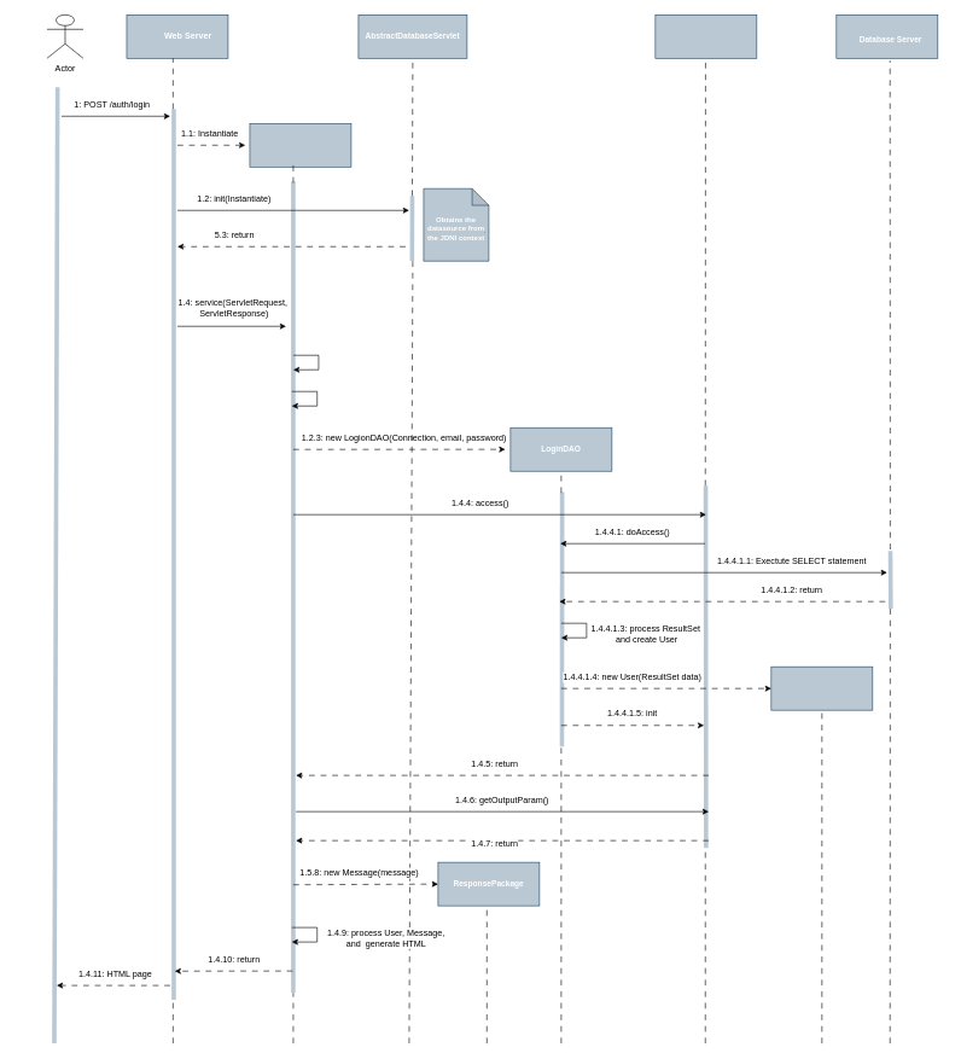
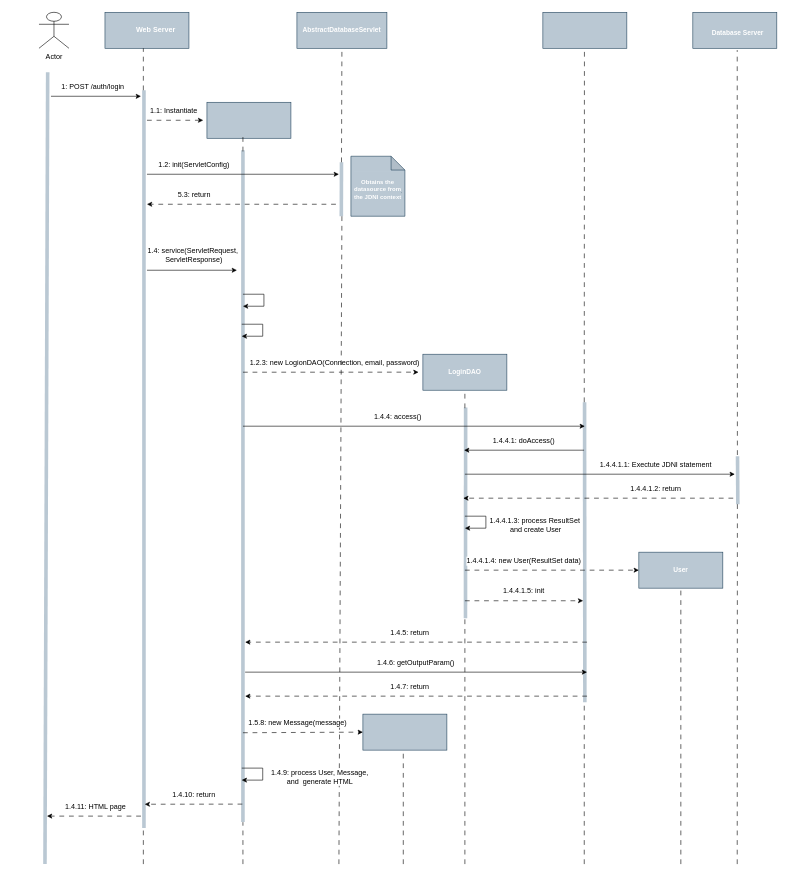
- <mxCell id="27" value="&lt;span style=&quot;color: rgb(0, 0, 0); font-size: 12px;&quot;&gt;1.2: init(Instantiate)&lt;/span&gt;" style="text;html=1;align=center;verticalAlign=middle;whiteSpace=wrap;rounded=0;fontFamily=Helvetica;fontSize=11;fontColor=#FF99FF;labelBorderColor=none;labelBackgroundColor=default;" vertex="1" parent="1"><mxGeometry x="184.003" y="260" width="277.333" height="30" as="geometry" /></mxCell>
+ <mxCell id="27" value="&lt;span style=&quot;color: rgb(0, 0, 0); font-size: 12px;&quot;&gt;1.2: init(ServletConfig)&lt;/span&gt;" style="text;html=1;align=center;verticalAlign=middle;whiteSpace=wrap;rounded=0;fontFamily=Helvetica;fontSize=11;fontColor=#FF99FF;labelBorderColor=none;labelBackgroundColor=default;" vertex="1" parent="1"><mxGeometry x="184.003" y="260" width="277.333" height="30" as="geometry" /></mxCell>
- <mxCell id="54" value="&lt;span style=&quot;color: rgb(0, 0, 0); font-size: 12px;&quot;&gt;1.4.4.1.1: Exectute SELECT statement&lt;/span&gt;" style="text;html=1;align=center;verticalAlign=middle;whiteSpace=wrap;rounded=0;fontFamily=Helvetica;fontSize=11;fontColor=#FF99FF;labelBorderColor=none;labelBackgroundColor=default;" vertex="1" parent="1"><mxGeometry x="954" y="760" width="277.33" height="30" as="geometry" /></mxCell>
+ <mxCell id="54" value="&lt;span style=&quot;color: rgb(0, 0, 0); font-size: 12px;&quot;&gt;1.4.4.1.1: Exectute JDNI statement&lt;/span&gt;" style="text;html=1;align=center;verticalAlign=middle;whiteSpace=wrap;rounded=0;fontFamily=Helvetica;fontSize=11;fontColor=#FF99FF;labelBorderColor=none;labelBackgroundColor=default;" vertex="1" parent="1"><mxGeometry x="954" y="760" width="277.33" height="30" as="geometry" /></mxCell>
+ <mxCell id="63" value="User" style="text;html=1;align=center;verticalAlign=middle;whiteSpace=wrap;rounded=0;fillColor=none;fontStyle=1;fontColor=#FFFFFF;fontSize=11;" vertex="1" parent="61"><mxGeometry x="31.889" y="15" width="76.222" height="30" as="geometry" /></mxCell>
- <mxCell id="71" value="&lt;span style=&quot;color: rgb(0, 0, 0); font-size: 12px;&quot;&gt;1.4.7: return&lt;/span&gt;" style="text;html=1;align=center;verticalAlign=middle;whiteSpace=wrap;rounded=0;fontFamily=Helvetica;fontSize=11;fontColor=#FF99FF;labelBorderColor=none;labelBackgroundColor=default;" vertex="1" parent="1"><mxGeometry x="544" y="1150" width="277.33" height="30" as="geometry" /></mxCell>
+ <mxCell id="71" value="&lt;span style=&quot;color: rgb(0, 0, 0); font-size: 12px;&quot;&gt;1.4.7: return&lt;/span&gt;" style="text;html=1;align=center;verticalAlign=middle;whiteSpace=wrap;rounded=0;fontFamily=Helvetica;fontSize=11;fontColor=#FF99FF;labelBorderColor=none;labelBackgroundColor=default;" vertex="1" parent="1"><mxGeometry x="544" y="1130" width="277.33" height="30" as="geometry" /></mxCell>
- <mxCell id="13" value="ResponsePackage" style="text;html=1;align=center;verticalAlign=middle;whiteSpace=wrap;rounded=0;fillColor=none;fontStyle=1;fontColor=#FFFFFF;fontSize=11;" vertex="1" parent="11"><mxGeometry x="31.889" y="15" width="76.222" height="30" as="geometry" /></mxCell>
